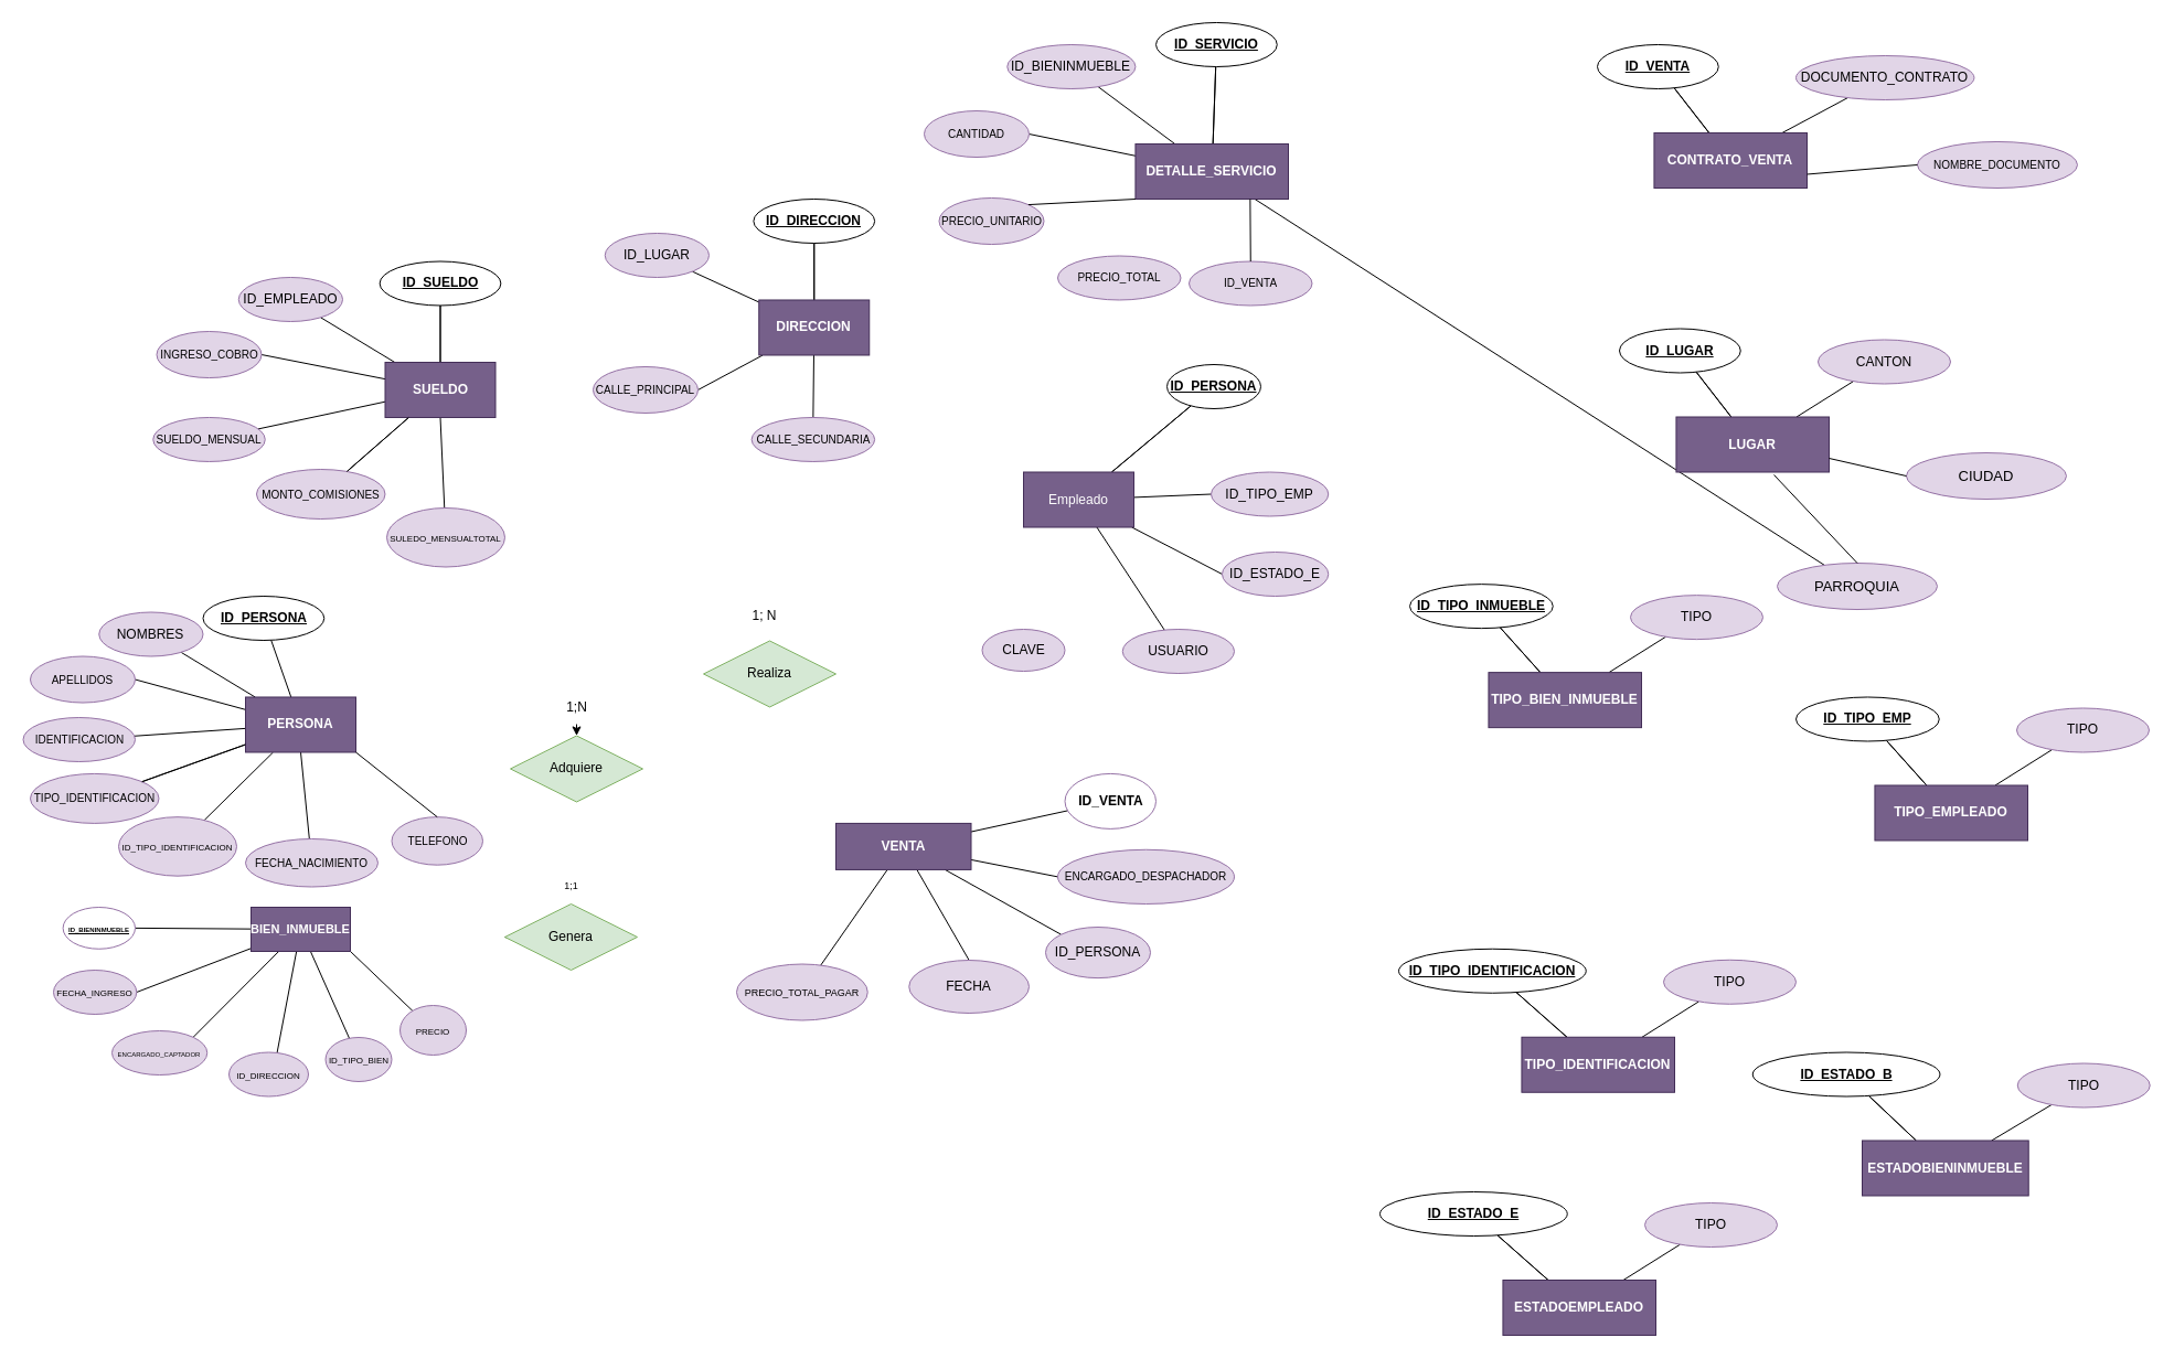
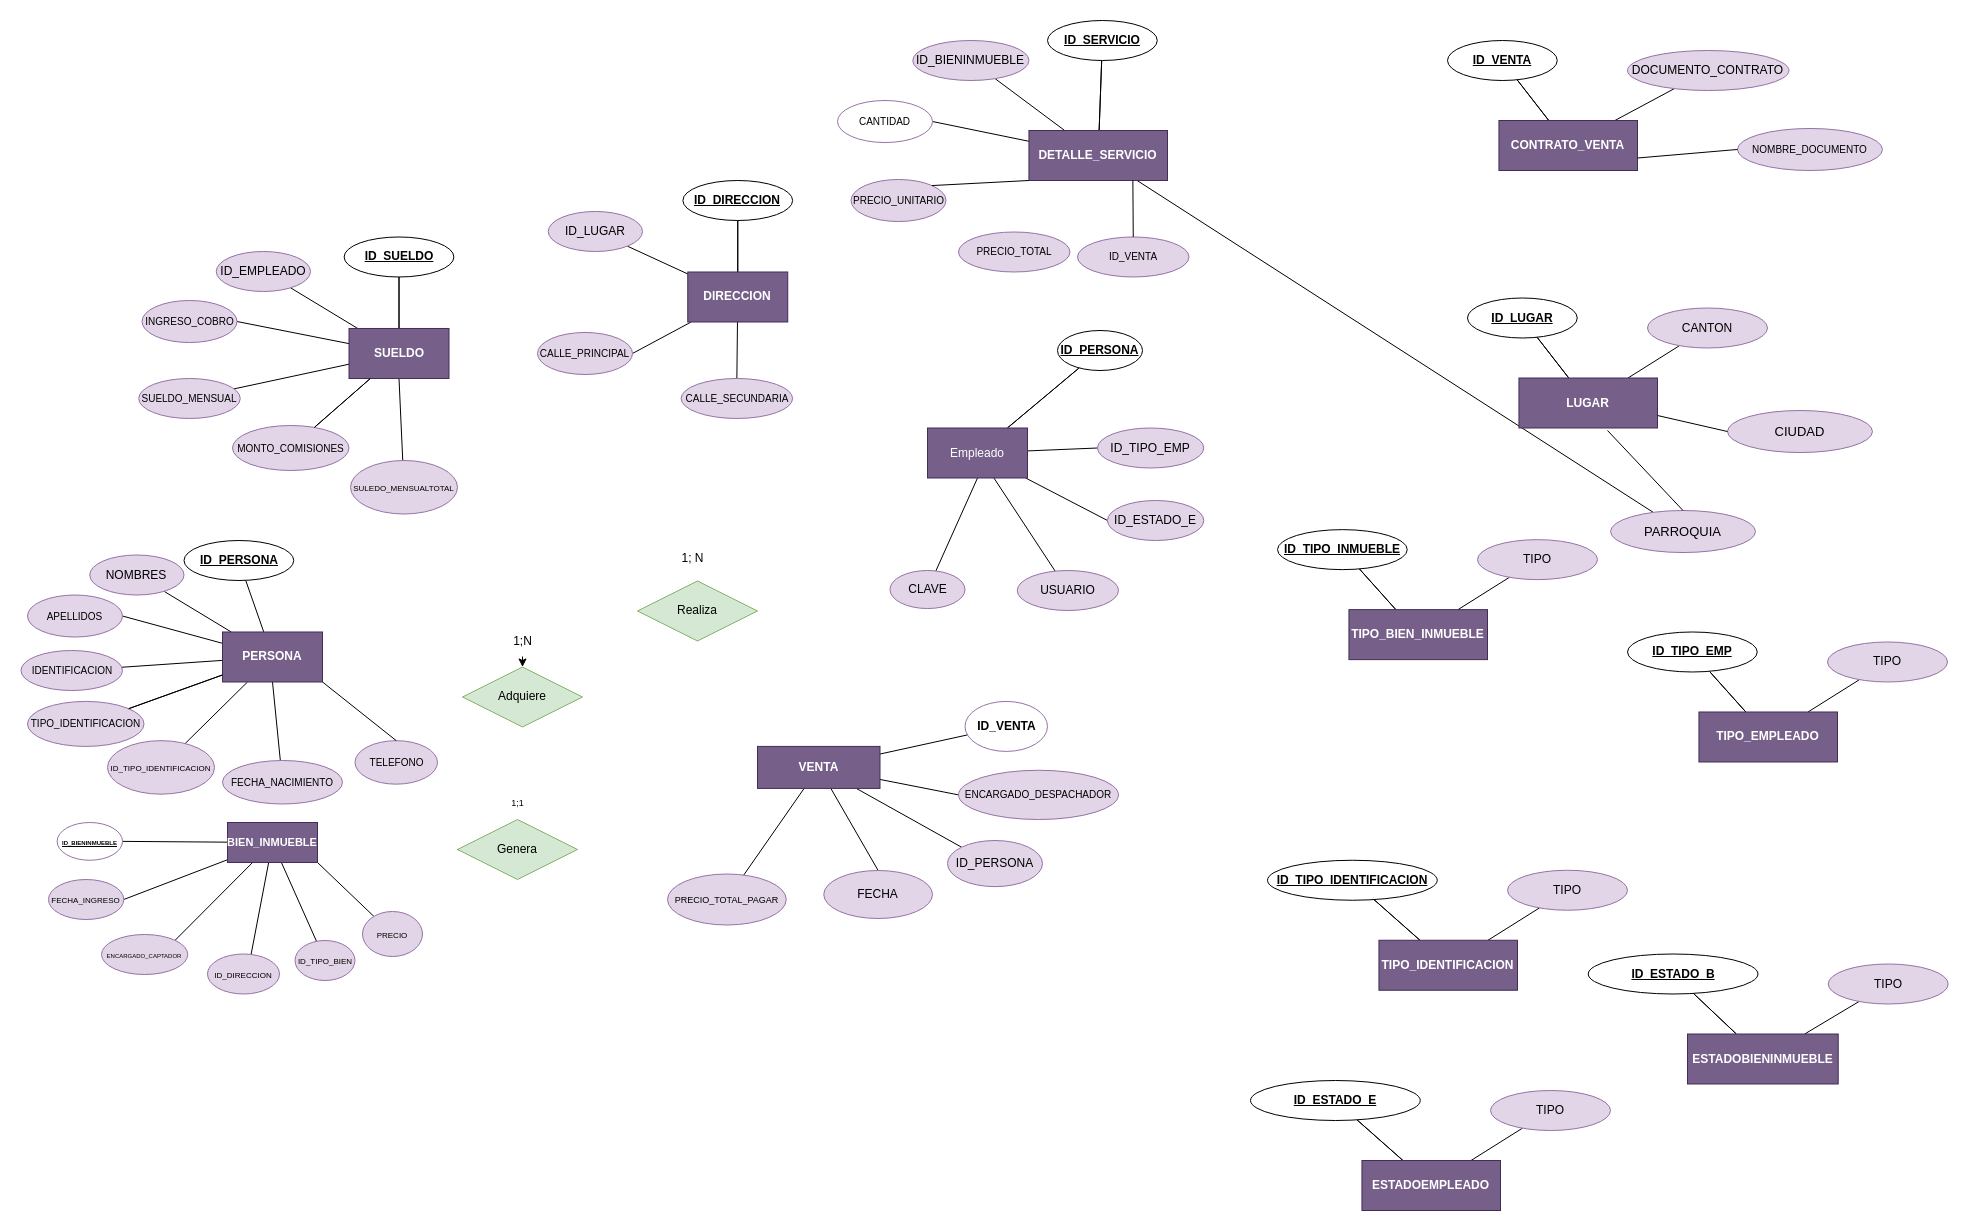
- <mxCell id="99" value="&lt;span style=&quot;font-size: 10px;&quot;&gt;CANTIDAD&lt;/span&gt;" style="ellipse;whiteSpace=wrap;html=1;rounded=0;fillColor=#e1d5e7;strokeColor=#9673a6;" vertex="1" parent="1"><mxGeometry x="837" y="100" width="95" height="42.04" as="geometry" /></mxCell>
+ <mxCell id="99" value="&lt;span style=&quot;font-size: 10px;&quot;&gt;CANTIDAD&lt;/span&gt;" style="ellipse;whiteSpace=wrap;html=1;rounded=0;fillColor=#ffffff;strokeColor=#9673a6;" vertex="1" parent="1"><mxGeometry x="837" y="100" width="95" height="42.04" as="geometry" /></mxCell>
+ <mxCell id="45" value="" style="edgeStyle=none;rounded=0;orthogonalLoop=1;jettySize=auto;html=1;endArrow=none;endFill=0;exitX=0.5;exitY=1;exitDx=0;exitDy=0;" parent="1" source="46" target="51" edge="1"><mxGeometry relative="1" as="geometry"><mxPoint x="1137.435" y="369.135" as="targetPoint" /></mxGeometry></mxCell>
